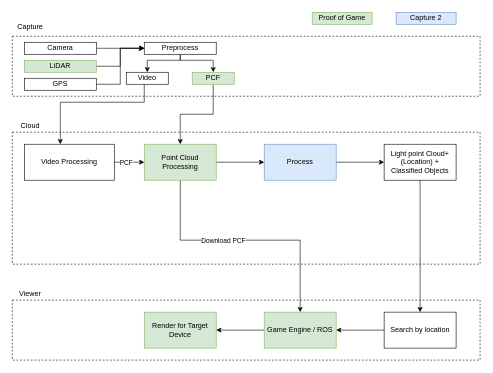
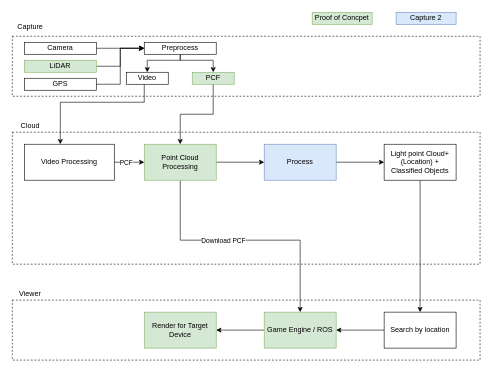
- <mxCell id="35" value="Proof of Game" style="rounded=0;whiteSpace=wrap;html=1;fillColor=#d5e8d4;strokeColor=#82b366;" parent="1" vertex="1"><mxGeometry x="520" y="20" width="100" height="20" as="geometry" /></mxCell>
+ <mxCell id="35" value="Proof of Concpet" style="rounded=0;whiteSpace=wrap;html=1;fillColor=#d5e8d4;strokeColor=#82b366;" parent="1" vertex="1"><mxGeometry x="520" y="20" width="100" height="20" as="geometry" /></mxCell>
